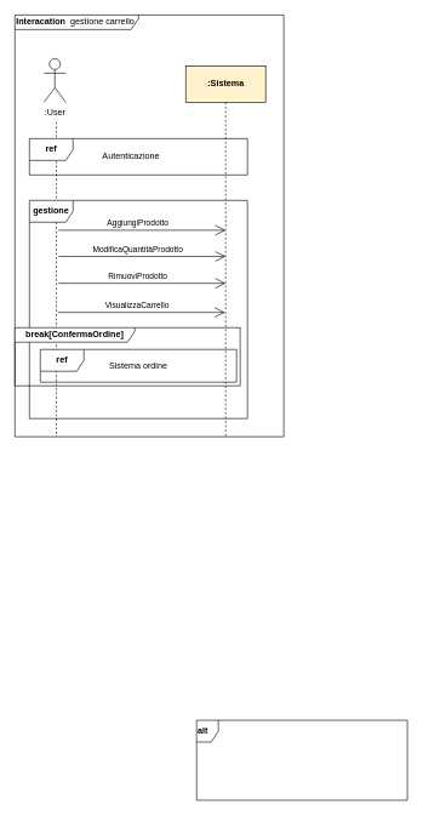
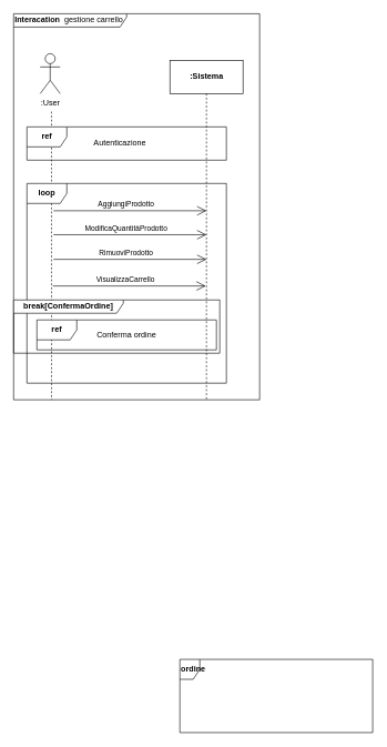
- <mxCell id="5" value="&lt;b&gt;:Sistema&lt;/b&gt;" style="html=1;fillColor=#fff2cc;" parent="1" vertex="1"><mxGeometry x="255" y="90" width="110" height="50" as="geometry" /></mxCell>
+ <mxCell id="5" value="&lt;b&gt;:Sistema&lt;/b&gt;" style="html=1;" parent="1" vertex="1"><mxGeometry x="255" y="90" width="110" height="50" as="geometry" /></mxCell>
- <mxCell id="9" value="&lt;b&gt;gestione&lt;/b&gt;" style="shape=umlFrame;whiteSpace=wrap;html=1;" parent="1" vertex="1"><mxGeometry x="40" y="275" width="300" height="300" as="geometry" /></mxCell>
+ <mxCell id="9" value="&lt;b&gt;loop&lt;/b&gt;" style="shape=umlFrame;whiteSpace=wrap;html=1;" parent="1" vertex="1"><mxGeometry x="40" y="275" width="300" height="300" as="geometry" /></mxCell>
- <mxCell id="17" value="Sistema ordine" style="text;html=1;strokeColor=none;fillColor=none;align=center;verticalAlign=middle;whiteSpace=wrap;rounded=0;" parent="1" vertex="1"><mxGeometry x="140" y="497" width="100" height="10" as="geometry" /></mxCell>
+ <mxCell id="17" value="Conferma ordine" style="text;html=1;strokeColor=none;fillColor=none;align=center;verticalAlign=middle;whiteSpace=wrap;rounded=0;" parent="1" vertex="1"><mxGeometry x="140" y="497" width="100" height="10" as="geometry" /></mxCell>
- <mxCell id="10" value="&lt;b&gt;alt&lt;/b&gt;" style="shape=umlFrame;whiteSpace=wrap;html=1;align=left;width=30;height=30;" parent="1" vertex="1"><mxGeometry x="270" y="990" width="290" height="110" as="geometry" /></mxCell>
+ <mxCell id="10" value="&lt;b&gt;ordine&lt;/b&gt;" style="shape=umlFrame;whiteSpace=wrap;html=1;align=left;width=30;height=30;" parent="1" vertex="1"><mxGeometry x="270" y="990" width="290" height="110" as="geometry" /></mxCell>
